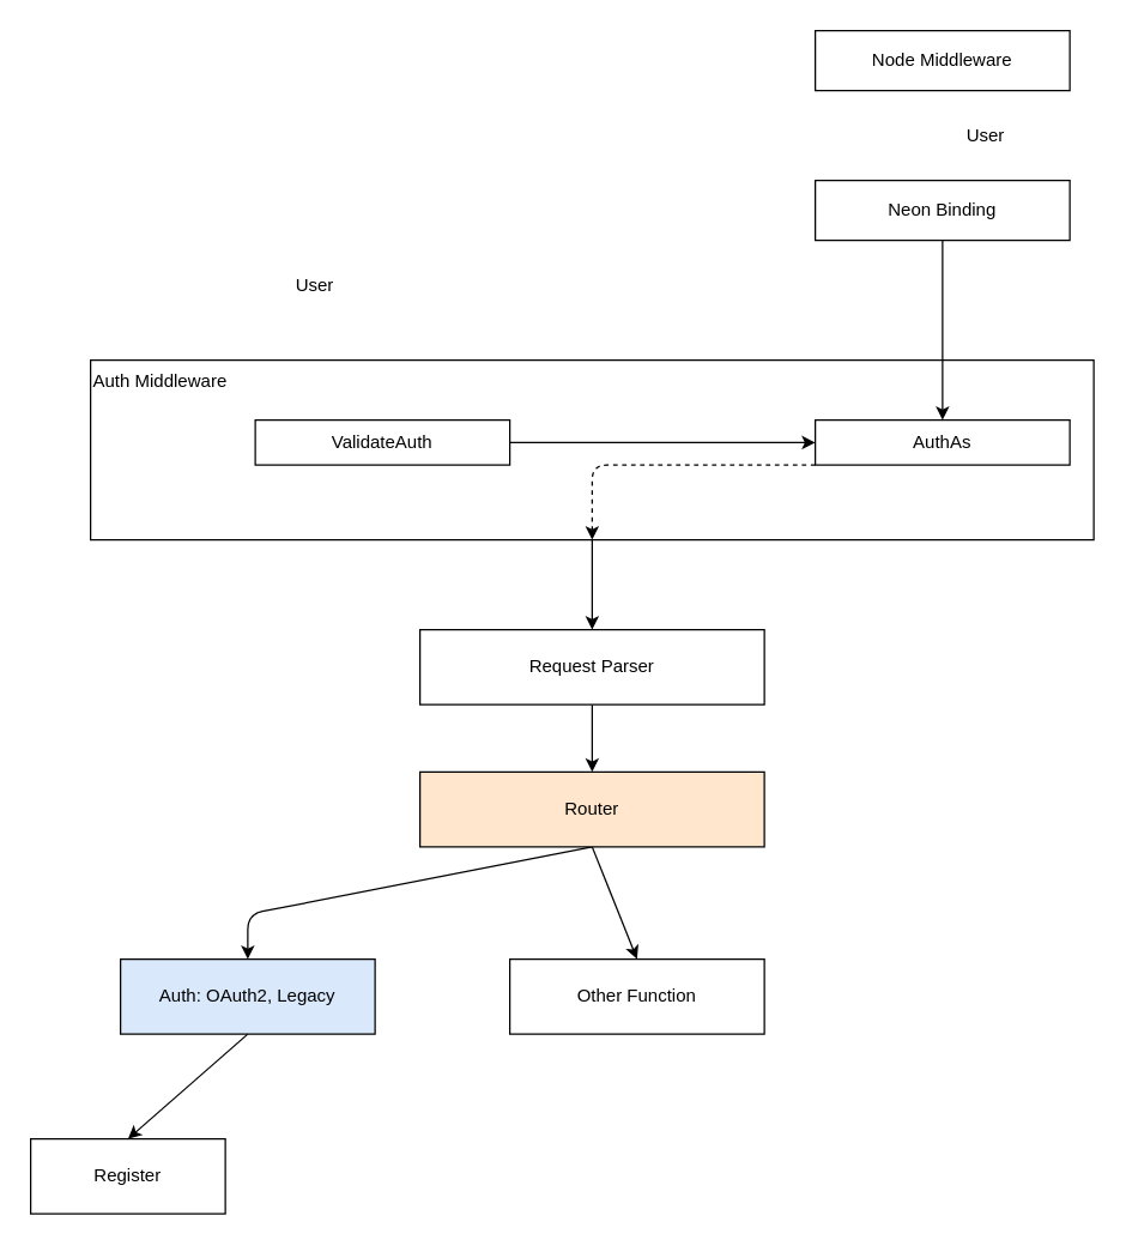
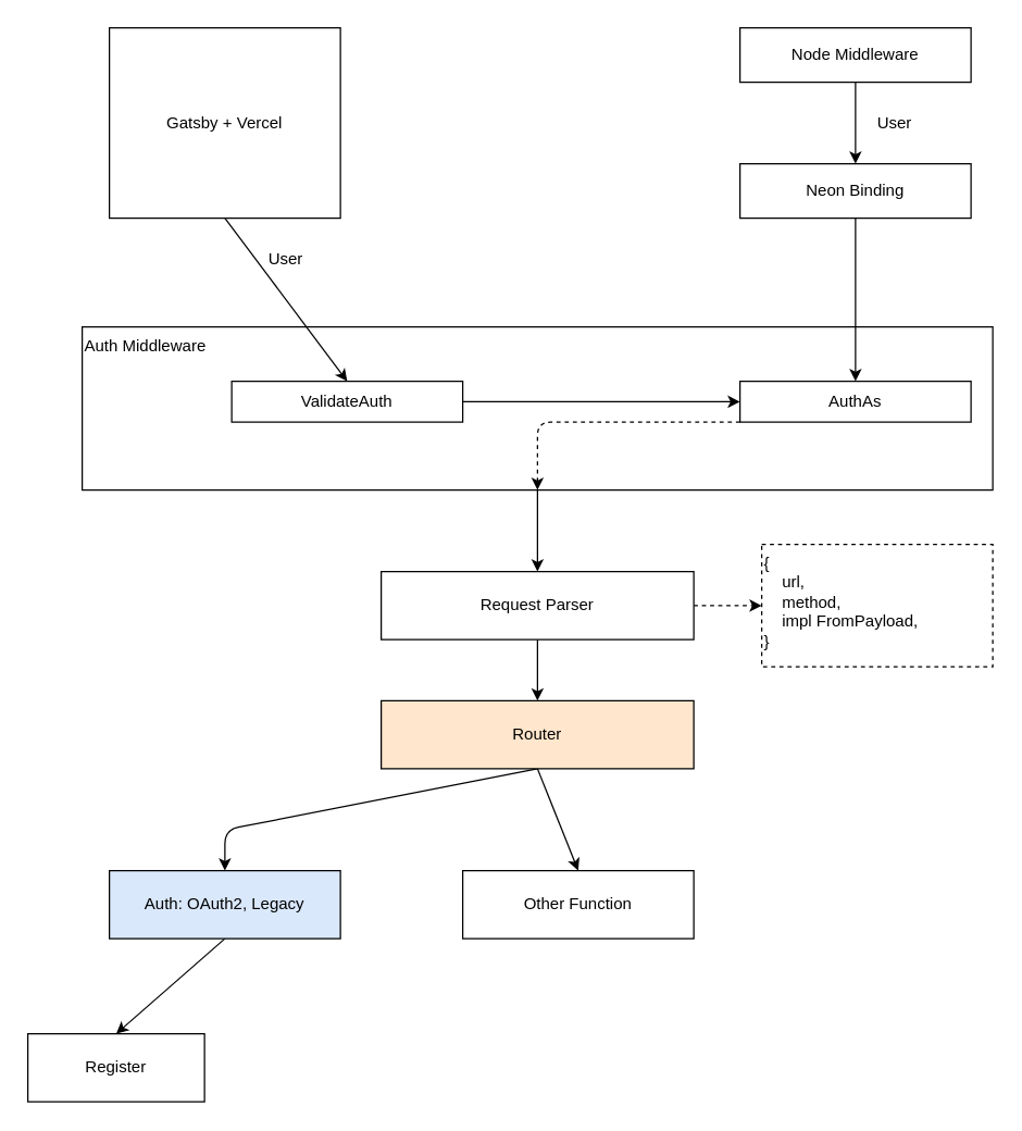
+ <mxCell id="6" style="edgeStyle=none;html=1;entryX=0.5;entryY=0;entryDx=0;entryDy=0;" edge="1" parent="1" source="7" target="8"><mxGeometry relative="1" as="geometry" /></mxCell>
+ <mxCell id="5" value="Gatsby + Vercel" style="rounded=0;whiteSpace=wrap;html=1;" vertex="1" parent="1"><mxGeometry x="80" y="20" width="170" height="140" as="geometry" /></mxCell>
+ <mxCell id="4" style="edgeStyle=none;html=1;entryX=0.5;entryY=0;entryDx=0;entryDy=0;exitX=0.5;exitY=1;exitDx=0;exitDy=0;" edge="1" parent="1" source="5" target="20"><mxGeometry relative="1" as="geometry"><mxPoint x="165" y="230" as="targetPoint" /></mxGeometry></mxCell>
+ <mxCell id="21" style="edgeStyle=none;html=1;entryX=0;entryY=0.5;entryDx=0;entryDy=0;dashed=1;" edge="1" parent="1" source="23" target="25"><mxGeometry relative="1" as="geometry" /></mxCell>
+ <mxCell id="25" value="{&lt;br&gt;&amp;nbsp; &amp;nbsp; url,&lt;br&gt;&amp;nbsp; &amp;nbsp; method,&lt;br&gt;&lt;div&gt;&amp;nbsp; &amp;nbsp; impl FromPayload,&lt;/div&gt;}" style="rounded=0;whiteSpace=wrap;html=1;fontStyle=0;dashed=1;align=left;verticalAlign=top;" vertex="1" parent="1"><mxGeometry x="560" y="400" width="170" height="90" as="geometry" /></mxCell>
